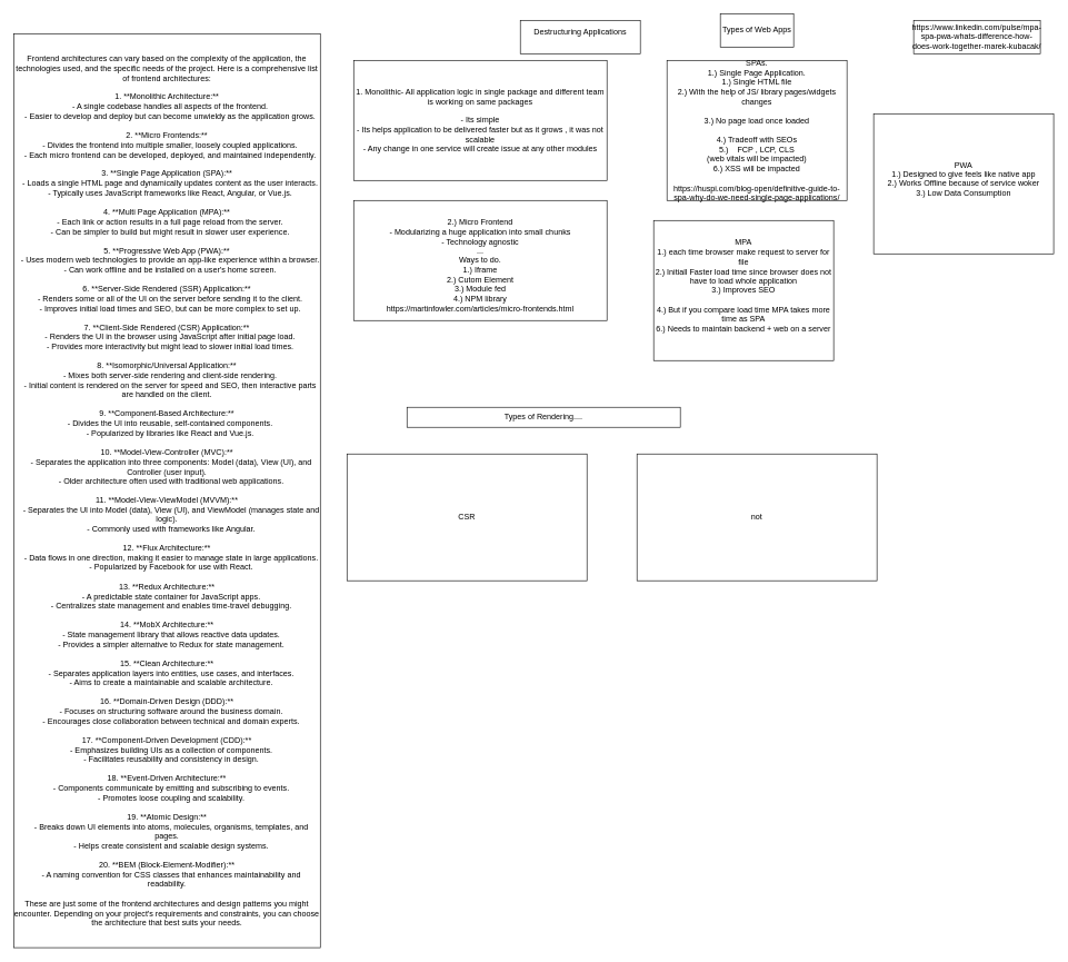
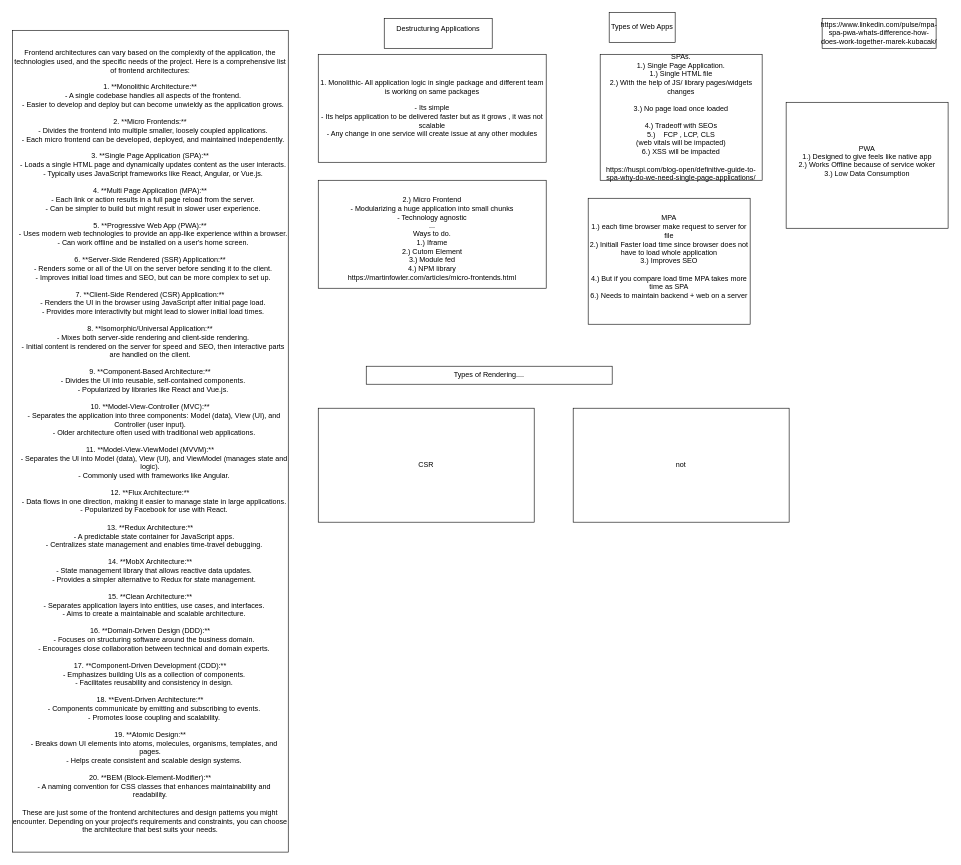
- <mxCell id="6" value="Types of Web Apps" style="html=1;whiteSpace=wrap;" vertex="1" parent="1"><mxGeometry x="1080" y="20" width="110" height="50" as="geometry" /></mxCell>
+ <mxCell id="6" value="Types of Web Apps" style="html=1;whiteSpace=wrap;" vertex="1" parent="1"><mxGeometry x="1015" y="20" width="110" height="50" as="geometry" /></mxCell>
- <mxCell id="5" value="&lt;div&gt;Destructuring Applications&lt;/div&gt;&lt;div&gt;&lt;br&gt;&lt;/div&gt;" style="html=1;whiteSpace=wrap;" vertex="1" parent="1"><mxGeometry x="780" y="30" width="180" height="50" as="geometry" /></mxCell>
+ <mxCell id="5" value="&lt;div&gt;Destructuring Applications&lt;/div&gt;&lt;div&gt;&lt;br&gt;&lt;/div&gt;" style="html=1;whiteSpace=wrap;" vertex="1" parent="1"><mxGeometry x="640" y="30" width="180" height="50" as="geometry" /></mxCell>
- <mxCell id="12" value="CSR" style="html=1;whiteSpace=wrap;" vertex="1" parent="1"><mxGeometry x="520" y="680" width="360" height="190" as="geometry" /></mxCell>
+ <mxCell id="12" value="CSR" style="html=1;whiteSpace=wrap;" vertex="1" parent="1"><mxGeometry x="530" y="680" width="360" height="190" as="geometry" /></mxCell>
